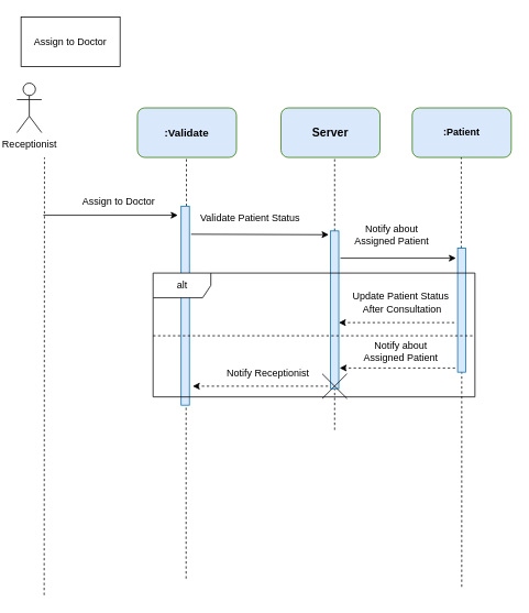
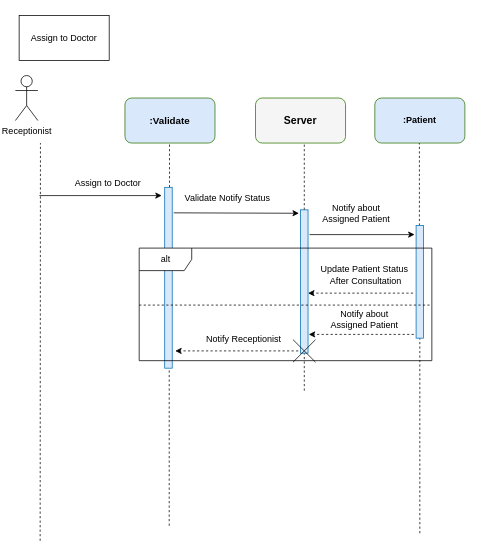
- <mxCell id="18" value="&lt;font color=&quot;#000000&quot; style=&quot;font-size: 14px;&quot;&gt;&lt;b&gt;Server&lt;/b&gt;&lt;/font&gt;" style="rounded=1;whiteSpace=wrap;html=1;fillColor=#DAE8FC;fontColor=#ffffff;strokeColor=#2D7600;" parent="1" vertex="1"><mxGeometry x="340" y="130" width="120" height="60" as="geometry" /></mxCell>
+ <mxCell id="18" value="&lt;font color=&quot;#000000&quot; style=&quot;font-size: 14px;&quot;&gt;&lt;b&gt;Server&lt;/b&gt;&lt;/font&gt;" style="rounded=1;whiteSpace=wrap;html=1;fillColor=#f5f5f5;fontColor=#ffffff;strokeColor=#2D7600;" parent="1" vertex="1"><mxGeometry x="340" y="130" width="120" height="60" as="geometry" /></mxCell>
- <mxCell id="13" value="Validate Patient Status&amp;nbsp;" style="text;html=1;align=center;verticalAlign=middle;resizable=0;points=[];autosize=1;strokeColor=none;fillColor=none;" parent="1" vertex="1"><mxGeometry x="229" y="249" width="150" height="30" as="geometry" /></mxCell>
+ <mxCell id="13" value="Validate Notify Status&amp;nbsp;" style="text;html=1;align=center;verticalAlign=middle;resizable=0;points=[];autosize=1;strokeColor=none;fillColor=none;" parent="1" vertex="1"><mxGeometry x="229" y="249" width="150" height="30" as="geometry" /></mxCell>
